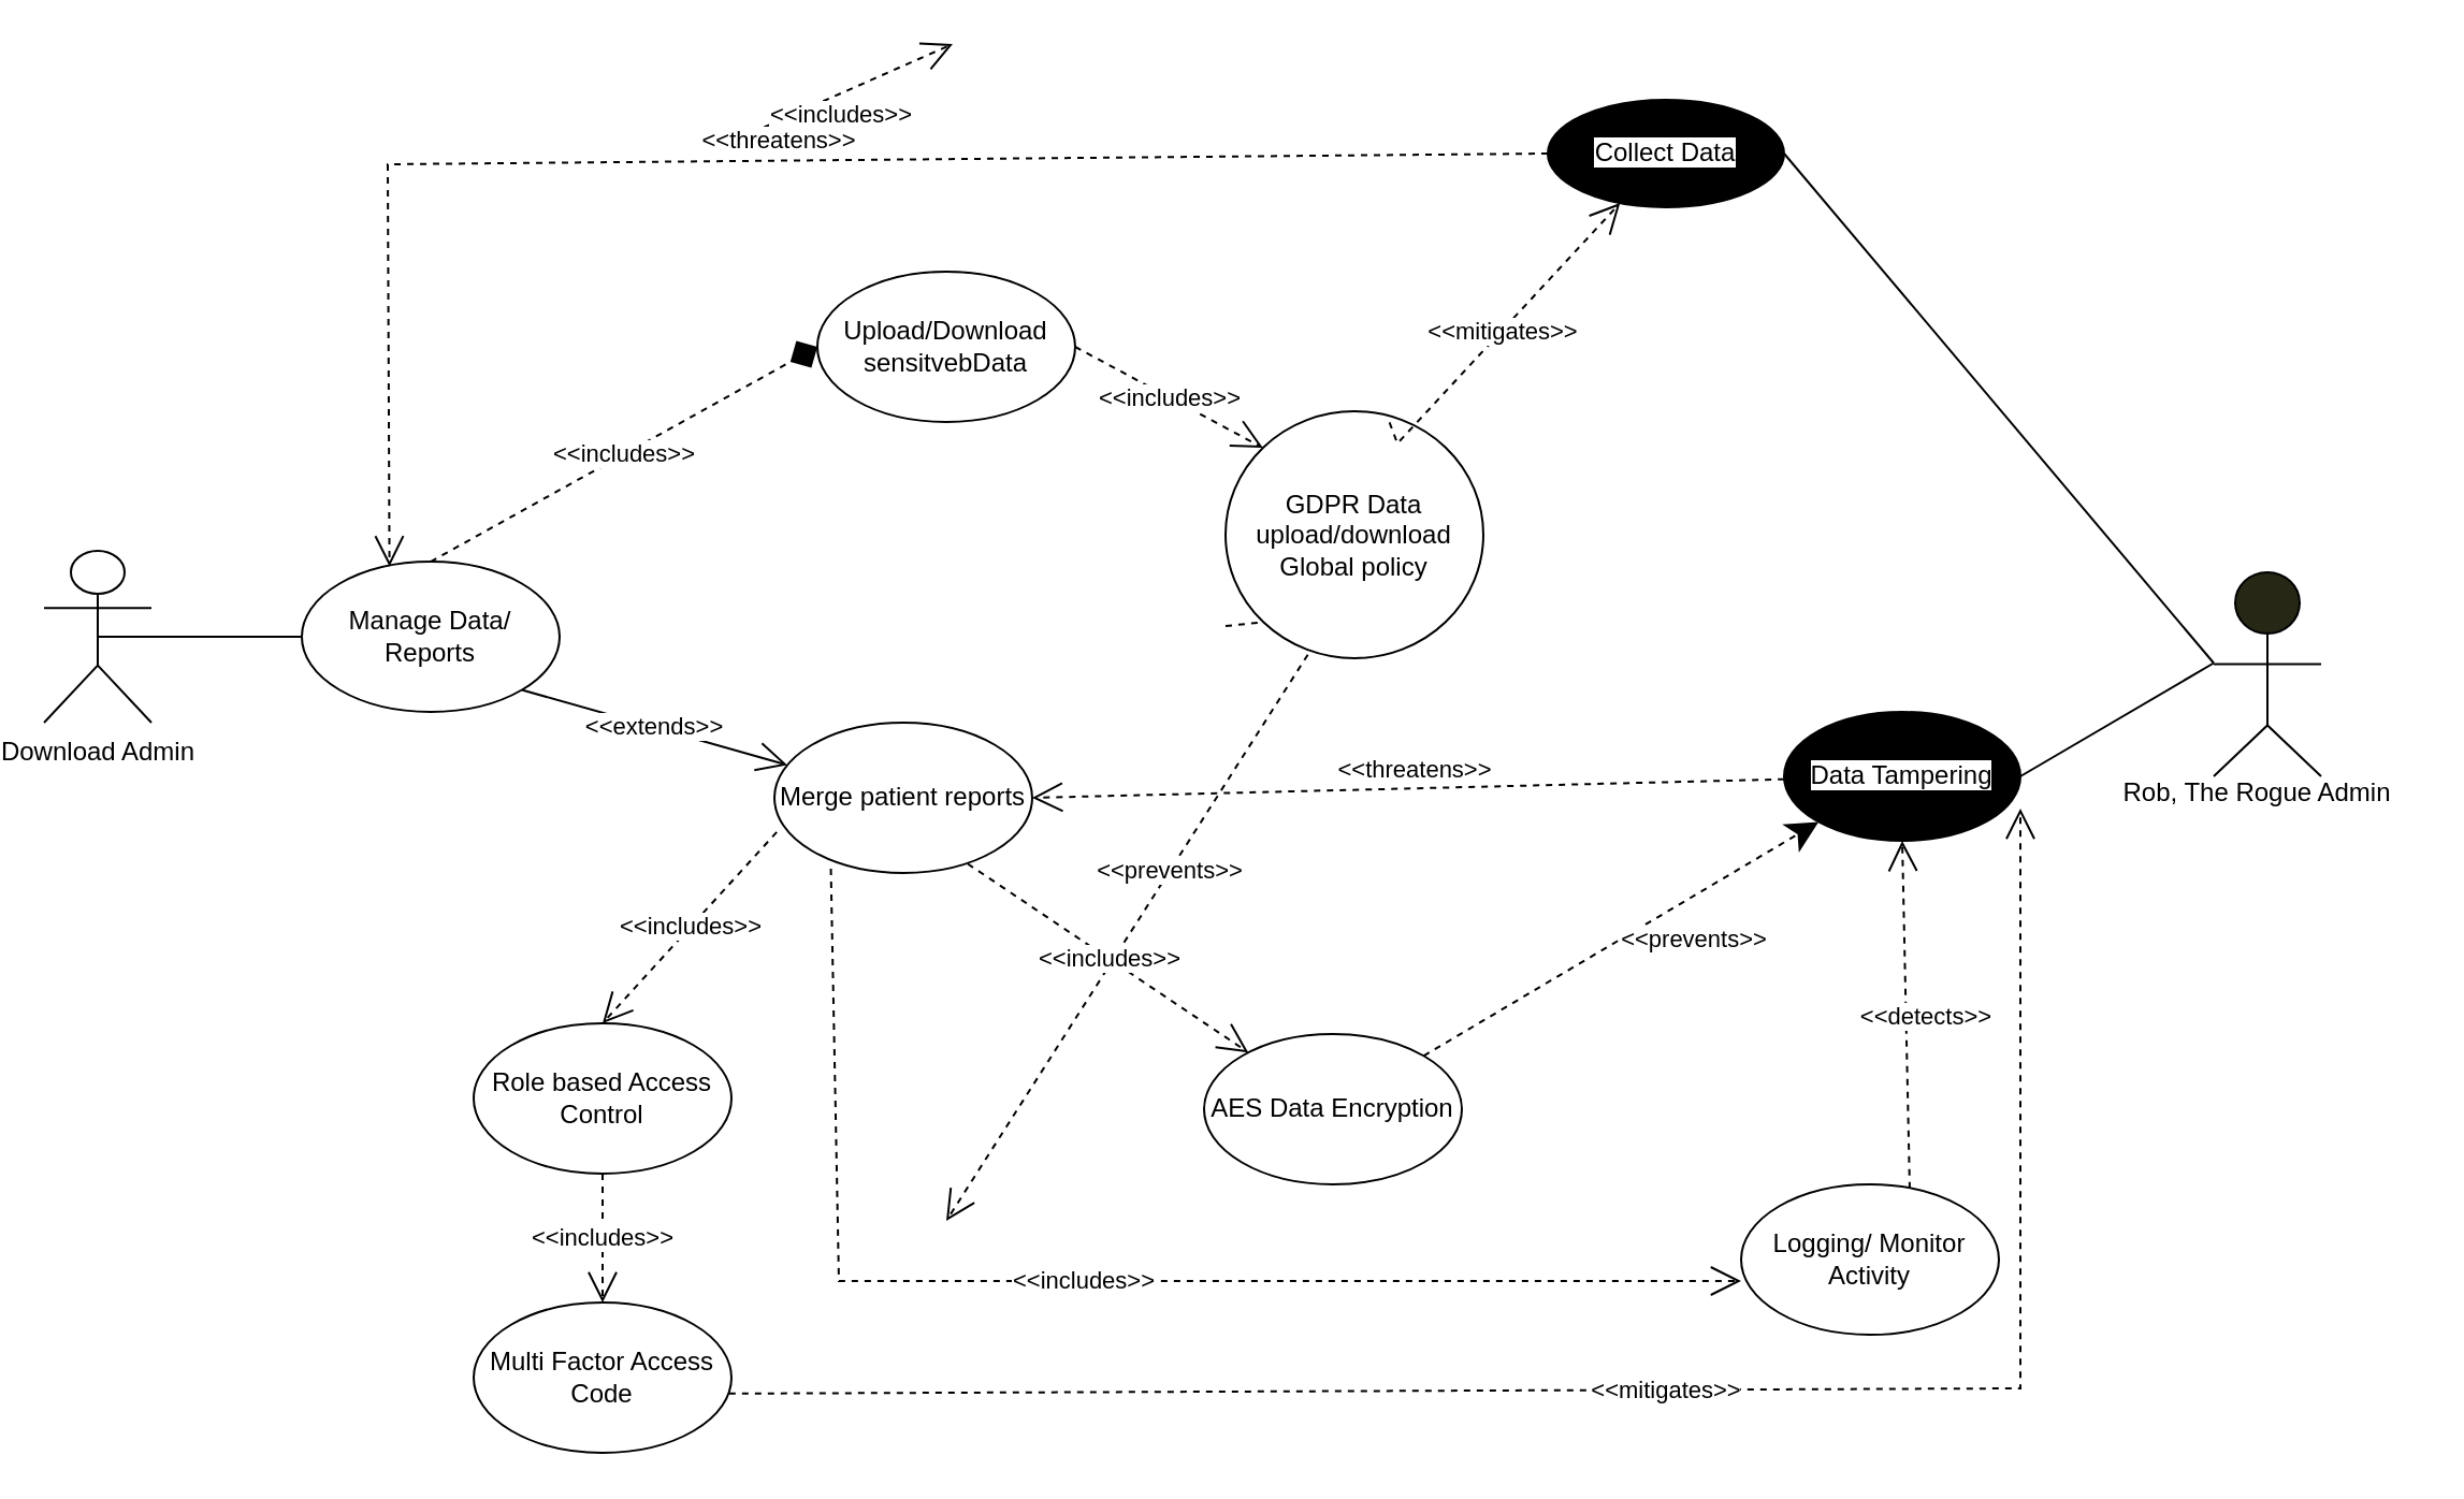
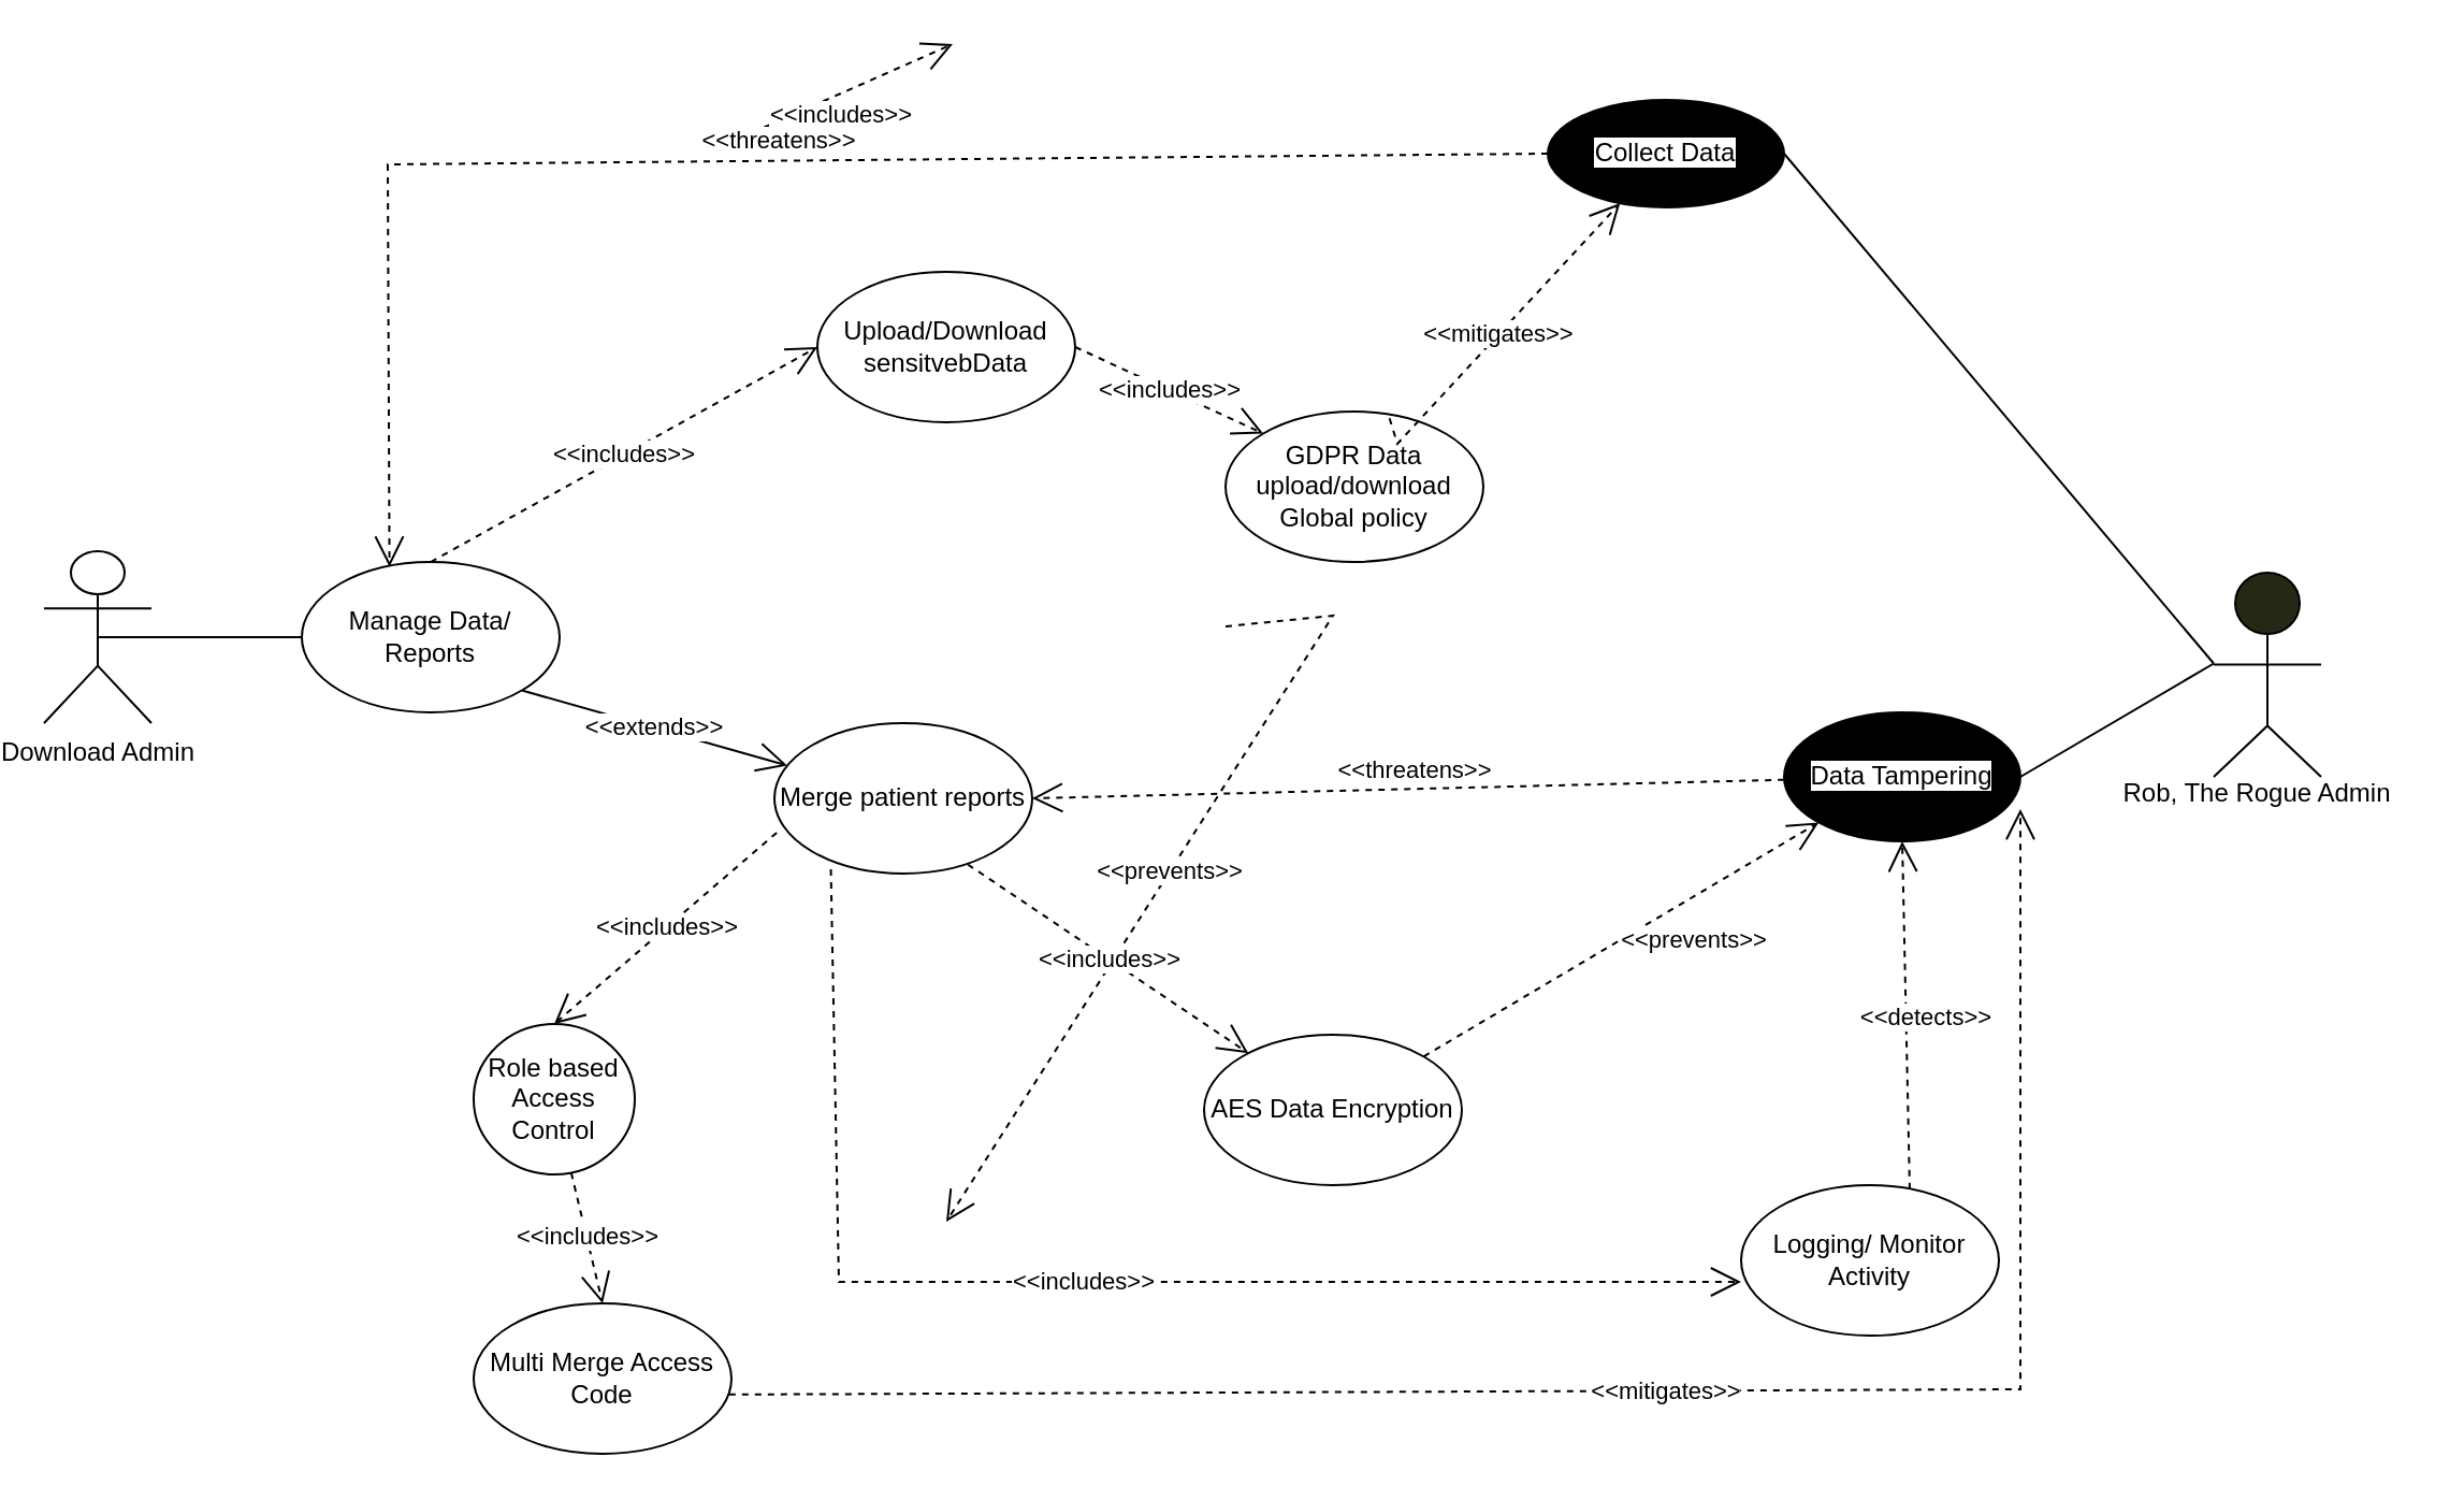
- <mxCell id="24" value="&amp;lt;&amp;lt;includes&amp;gt;&amp;gt;" style="endArrow=diamond;endSize=12;dashed=1;html=1;rounded=0;exitX=0.5;exitY=0;exitDx=0;exitDy=0;entryX=0;entryY=0.5;entryDx=0;entryDy=0;" edge="1" parent="1" source="3" target="23"><mxGeometry width="160" relative="1" as="geometry"><mxPoint x="352" y="331" as="sourcePoint" /><mxPoint x="485" y="398" as="targetPoint" /></mxGeometry></mxCell>
+ <mxCell id="24" value="&amp;lt;&amp;lt;includes&amp;gt;&amp;gt;" style="endArrow=open;endSize=12;dashed=1;html=1;rounded=0;exitX=0.5;exitY=0;exitDx=0;exitDy=0;entryX=0;entryY=0.5;entryDx=0;entryDy=0;" edge="1" parent="1" source="3" target="23"><mxGeometry width="160" relative="1" as="geometry"><mxPoint x="352" y="331" as="sourcePoint" /><mxPoint x="485" y="398" as="targetPoint" /></mxGeometry></mxCell>
- <mxCell id="18" value="GDPR Data upload/download Global policy" style="ellipse;whiteSpace=wrap;html=1;" vertex="1" parent="1"><mxGeometry x="570" y="191" width="120" height="115" as="geometry" /></mxCell>
+ <mxCell id="18" value="GDPR Data upload/download Global policy" style="ellipse;whiteSpace=wrap;html=1;" vertex="1" parent="1"><mxGeometry x="570" y="191" width="120" height="70" as="geometry" /></mxCell>
- <mxCell id="17" value="&amp;lt;&amp;lt;prevents&amp;gt;&amp;gt;" style="endArrow=classic;endSize=12;dashed=1;html=1;rounded=0;entryX=0;entryY=1;entryDx=0;entryDy=0;" edge="1" parent="1" source="15" target="6"><mxGeometry x="0.271" y="-18" width="160" relative="1" as="geometry"><mxPoint x="800" y="656" as="sourcePoint" /><mxPoint x="900" y="618.5" as="targetPoint" /><mxPoint as="offset" /></mxGeometry></mxCell>
+ <mxCell id="17" value="&amp;lt;&amp;lt;prevents&amp;gt;&amp;gt;" style="endArrow=open;endSize=12;dashed=1;html=1;rounded=0;entryX=0;entryY=1;entryDx=0;entryDy=0;" edge="1" parent="1" source="15" target="6"><mxGeometry x="0.271" y="-18" width="160" relative="1" as="geometry"><mxPoint x="800" y="656" as="sourcePoint" /><mxPoint x="900" y="618.5" as="targetPoint" /><mxPoint as="offset" /></mxGeometry></mxCell>
- <mxCell id="26" value="Role based Access Control" style="ellipse;whiteSpace=wrap;html=1;" vertex="1" parent="1"><mxGeometry x="220" y="476" width="120" height="70" as="geometry" /></mxCell>
+ <mxCell id="26" value="Role based Access Control" style="ellipse;whiteSpace=wrap;html=1;" vertex="1" parent="1"><mxGeometry x="220" y="476" width="75" height="70" as="geometry" /></mxCell>
- <mxCell id="28" value="Multi Factor Access Code" style="ellipse;whiteSpace=wrap;html=1;" vertex="1" parent="1"><mxGeometry x="220" y="606" width="120" height="70" as="geometry" /></mxCell>
+ <mxCell id="28" value="Multi Merge Access Code" style="ellipse;whiteSpace=wrap;html=1;" vertex="1" parent="1"><mxGeometry x="220" y="606" width="120" height="70" as="geometry" /></mxCell>
